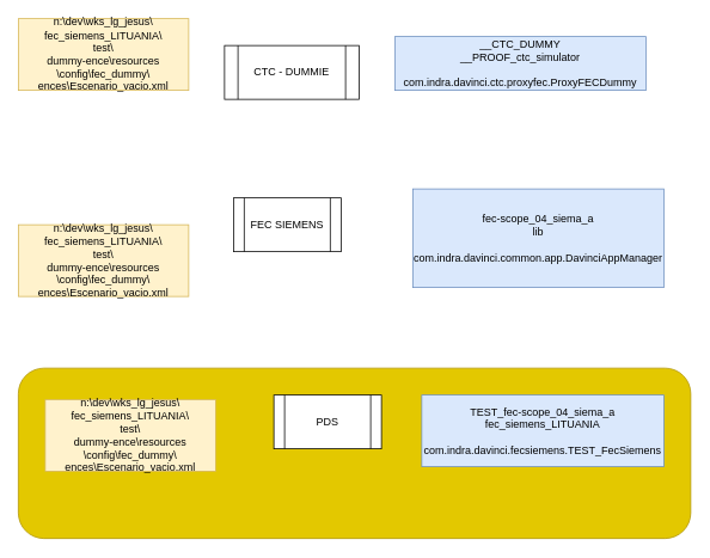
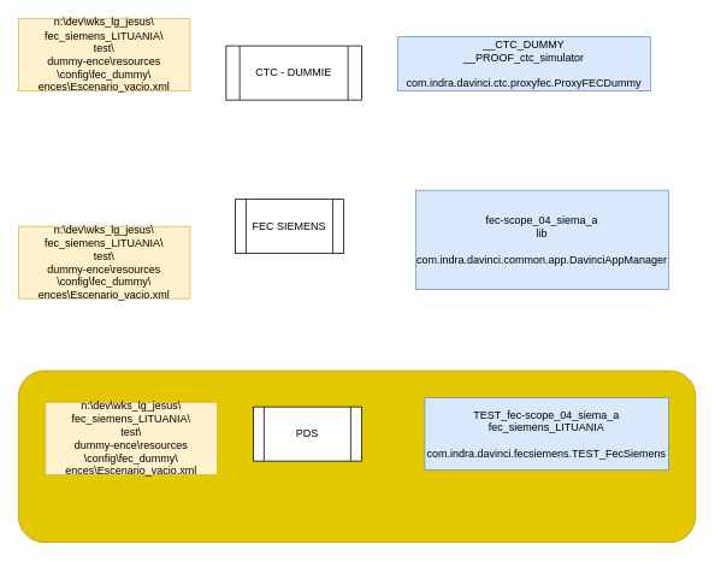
- <mxCell id="5" value="PDS" style="shape=process;whiteSpace=wrap;html=1;backgroundOutline=1;" parent="1" vertex="1"><mxGeometry x="305" y="440" width="120" height="60" as="geometry" /></mxCell>
+ <mxCell id="5" value="PDS" style="shape=process;whiteSpace=wrap;html=1;backgroundOutline=1;" parent="1" vertex="1"><mxGeometry x="280" y="450" width="120" height="60" as="geometry" /></mxCell>
